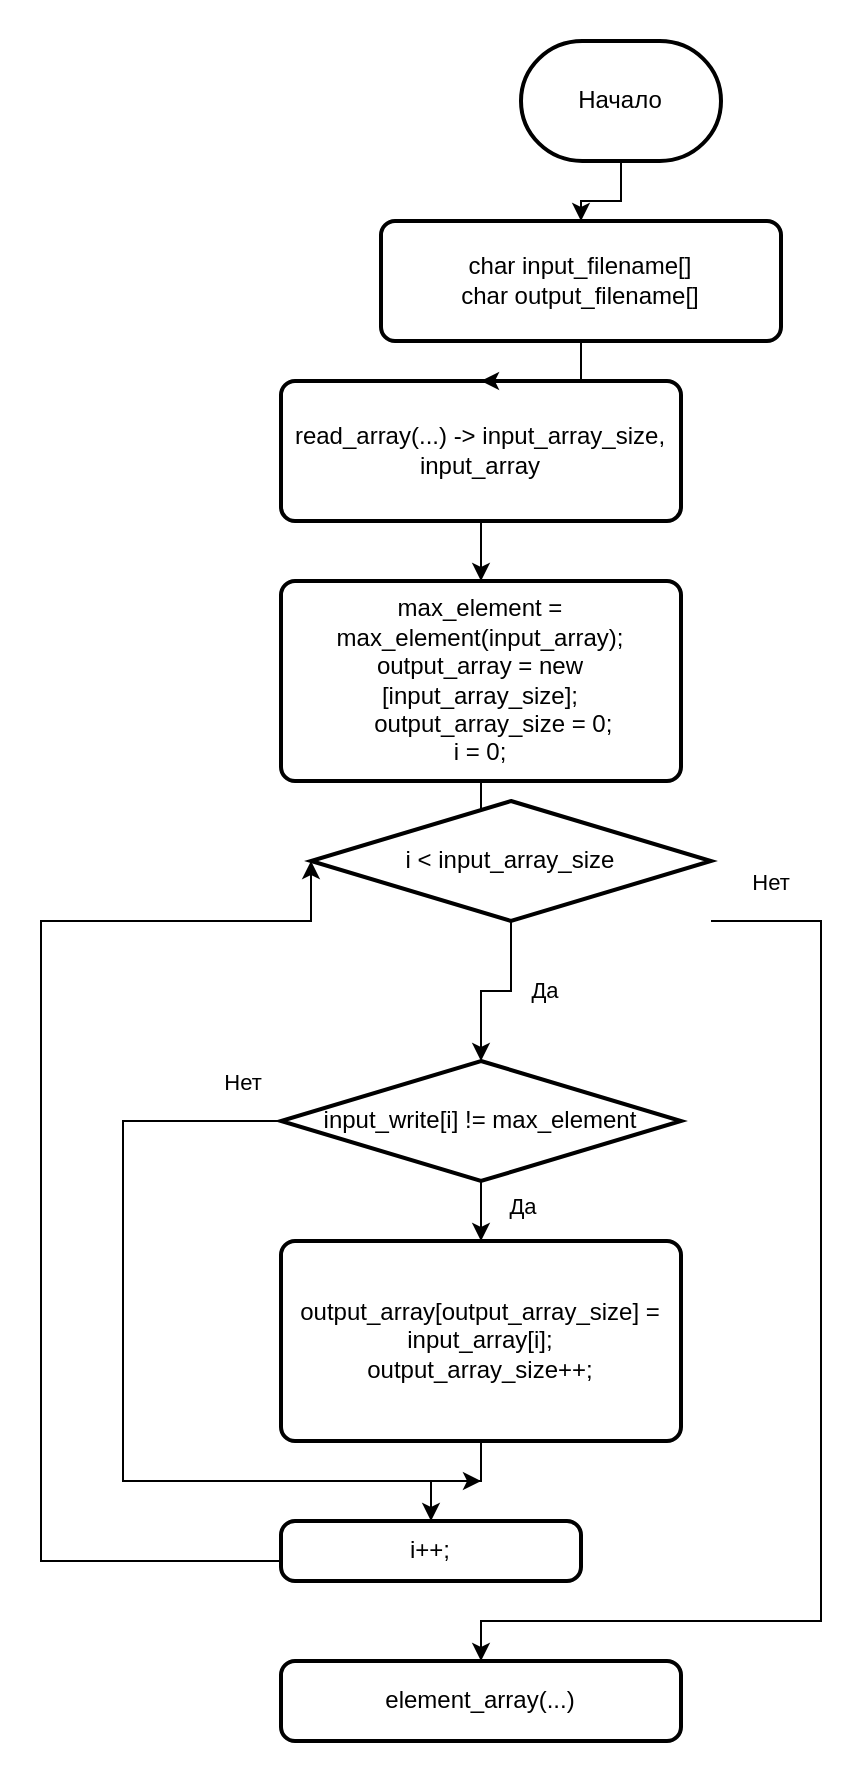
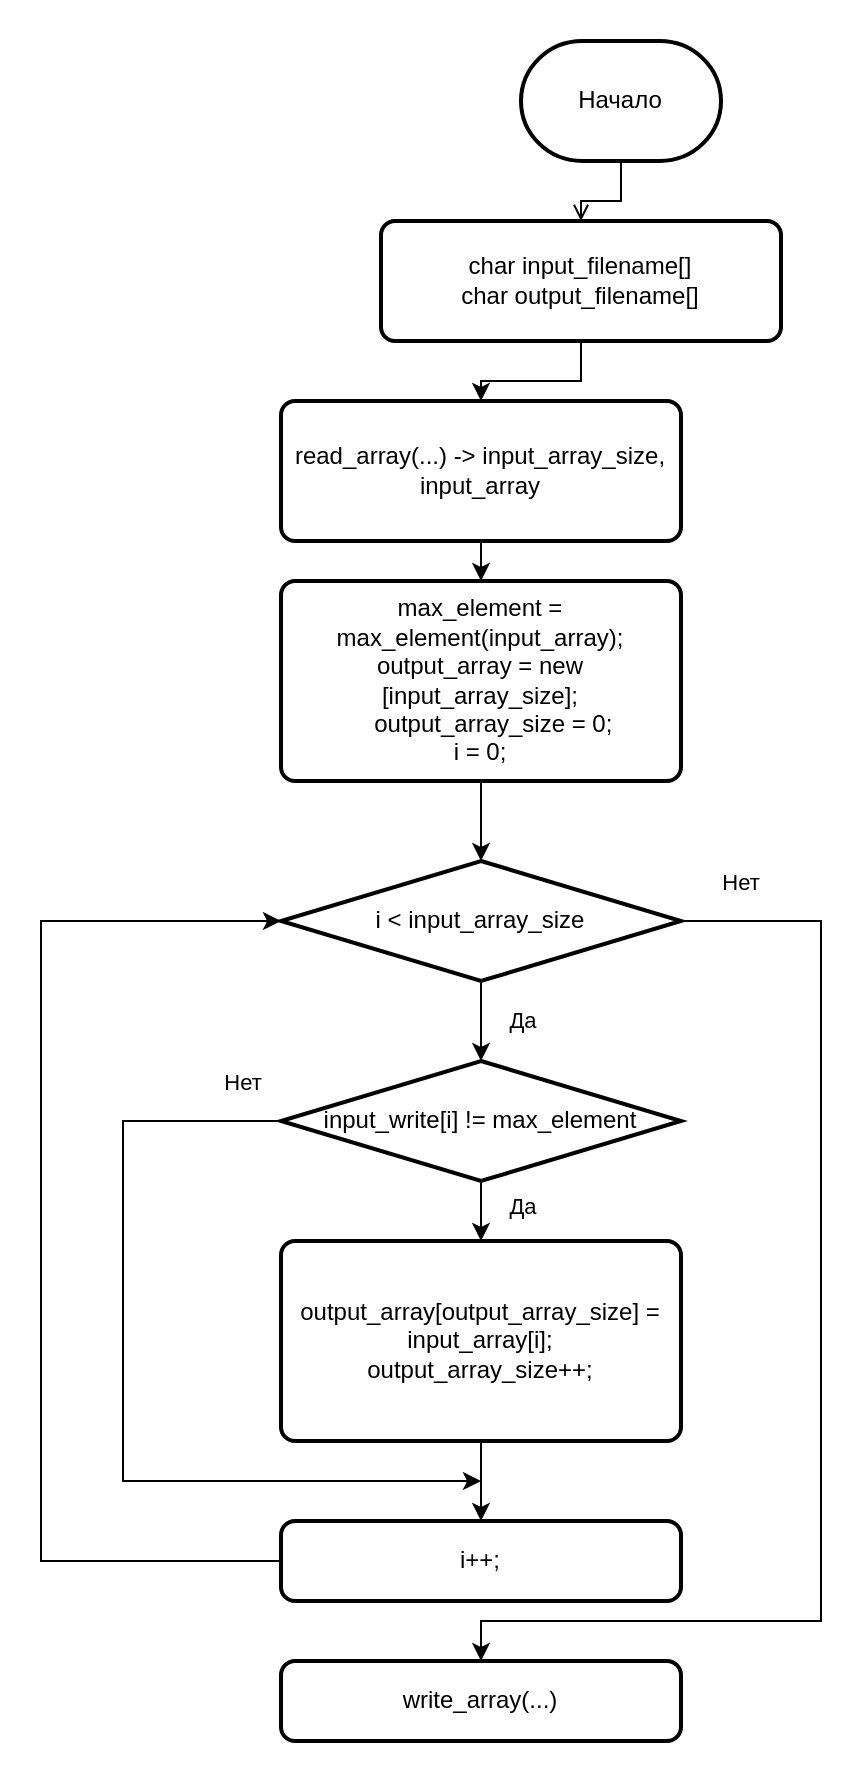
- <mxCell id="2" value="" style="edgeStyle=orthogonalEdgeStyle;rounded=0;orthogonalLoop=1;jettySize=auto;html=1;" parent="1" source="3" target="8" edge="1"><mxGeometry relative="1" as="geometry" /></mxCell>
+ <mxCell id="2" value="" style="edgeStyle=orthogonalEdgeStyle;rounded=0;orthogonalLoop=1;jettySize=auto;html=1;endArrow=open;" parent="1" source="3" target="8" edge="1"><mxGeometry relative="1" as="geometry" /></mxCell>
- <mxCell id="5" value="read_array(...) -&amp;gt; input_array_size, input_array" style="rounded=1;whiteSpace=wrap;html=1;absoluteArcSize=1;arcSize=14;strokeWidth=2;strokeColor=default;align=center;verticalAlign=middle;fillColor=default;" parent="1" vertex="1"><mxGeometry x="140" y="190" width="200" height="70" as="geometry" /></mxCell>
+ <mxCell id="5" value="read_array(...) -&amp;gt; input_array_size, input_array" style="rounded=1;whiteSpace=wrap;html=1;absoluteArcSize=1;arcSize=14;strokeWidth=2;strokeColor=default;align=center;verticalAlign=middle;fillColor=default;" parent="1" vertex="1"><mxGeometry x="140" y="200" width="200" height="70" as="geometry" /></mxCell>
- <mxCell id="15" value="&lt;p style=&quot;line-height: 80%;&quot;&gt;i &amp;lt; input_array_size&lt;br&gt;&lt;/p&gt;" style="strokeWidth=2;html=1;shape=mxgraph.flowchart.decision;whiteSpace=wrap;" vertex="1" parent="1"><mxGeometry x="155" y="400" width="200" height="60" as="geometry" /></mxCell>
+ <mxCell id="15" value="&lt;p style=&quot;line-height: 80%;&quot;&gt;i &amp;lt; input_array_size&lt;br&gt;&lt;/p&gt;" style="strokeWidth=2;html=1;shape=mxgraph.flowchart.decision;whiteSpace=wrap;" vertex="1" parent="1"><mxGeometry x="140" y="430" width="200" height="60" as="geometry" /></mxCell>
- <mxCell id="24" value="&lt;div&gt;i++;&lt;/div&gt;" style="rounded=1;whiteSpace=wrap;html=1;absoluteArcSize=1;arcSize=14;strokeWidth=2;strokeColor=default;align=center;verticalAlign=middle;fillColor=default;" vertex="1" parent="1"><mxGeometry x="140" y="760" width="150" height="30" as="geometry" /></mxCell>
+ <mxCell id="24" value="&lt;div&gt;i++;&lt;/div&gt;" style="rounded=1;whiteSpace=wrap;html=1;absoluteArcSize=1;arcSize=14;strokeWidth=2;strokeColor=default;align=center;verticalAlign=middle;fillColor=default;" vertex="1" parent="1"><mxGeometry x="140" y="760" width="200" height="40" as="geometry" /></mxCell>
- <mxCell id="6" value="element_array(...)" style="rounded=1;whiteSpace=wrap;html=1;absoluteArcSize=1;arcSize=14;strokeWidth=2;strokeColor=default;align=center;verticalAlign=middle;fillColor=default;" parent="1" vertex="1"><mxGeometry x="140" y="830" width="200" height="40" as="geometry" /></mxCell>
+ <mxCell id="6" value="write_array(...)" style="rounded=1;whiteSpace=wrap;html=1;absoluteArcSize=1;arcSize=14;strokeWidth=2;strokeColor=default;align=center;verticalAlign=middle;fillColor=default;" parent="1" vertex="1"><mxGeometry x="140" y="830" width="200" height="40" as="geometry" /></mxCell>
